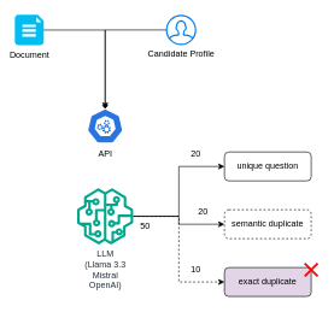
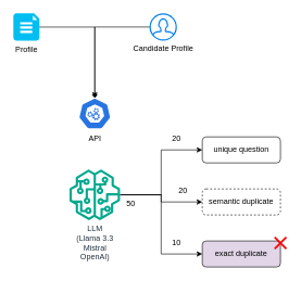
- <mxCell id="2" value="Document" style="verticalLabelPosition=bottom;html=1;verticalAlign=top;align=center;strokeColor=none;fillColor=#00BEF2;shape=mxgraph.azure.file_2;pointerEvents=1;aspect=fixed;" vertex="1" parent="1"><mxGeometry x="20" y="20" width="40" height="42.11" as="geometry" /></mxCell>
+ <mxCell id="2" value="Profile" style="verticalLabelPosition=bottom;html=1;verticalAlign=top;align=center;strokeColor=none;fillColor=#00BEF2;shape=mxgraph.azure.file_2;pointerEvents=1;aspect=fixed;" vertex="1" parent="1"><mxGeometry x="20" y="20" width="40" height="42.11" as="geometry" /></mxCell>
- <mxCell id="9" style="edgeStyle=orthogonalEdgeStyle;rounded=0;orthogonalLoop=1;jettySize=auto;html=1;entryX=0;entryY=0.5;entryDx=0;entryDy=0;dashed=1;" edge="1" parent="1" source="10" target="13"><mxGeometry relative="1" as="geometry" /></mxCell>
+ <mxCell id="9" style="edgeStyle=orthogonalEdgeStyle;rounded=0;orthogonalLoop=1;jettySize=auto;html=1;entryX=0;entryY=0.5;entryDx=0;entryDy=0;" edge="1" parent="1" source="10" target="13"><mxGeometry relative="1" as="geometry" /></mxCell>
